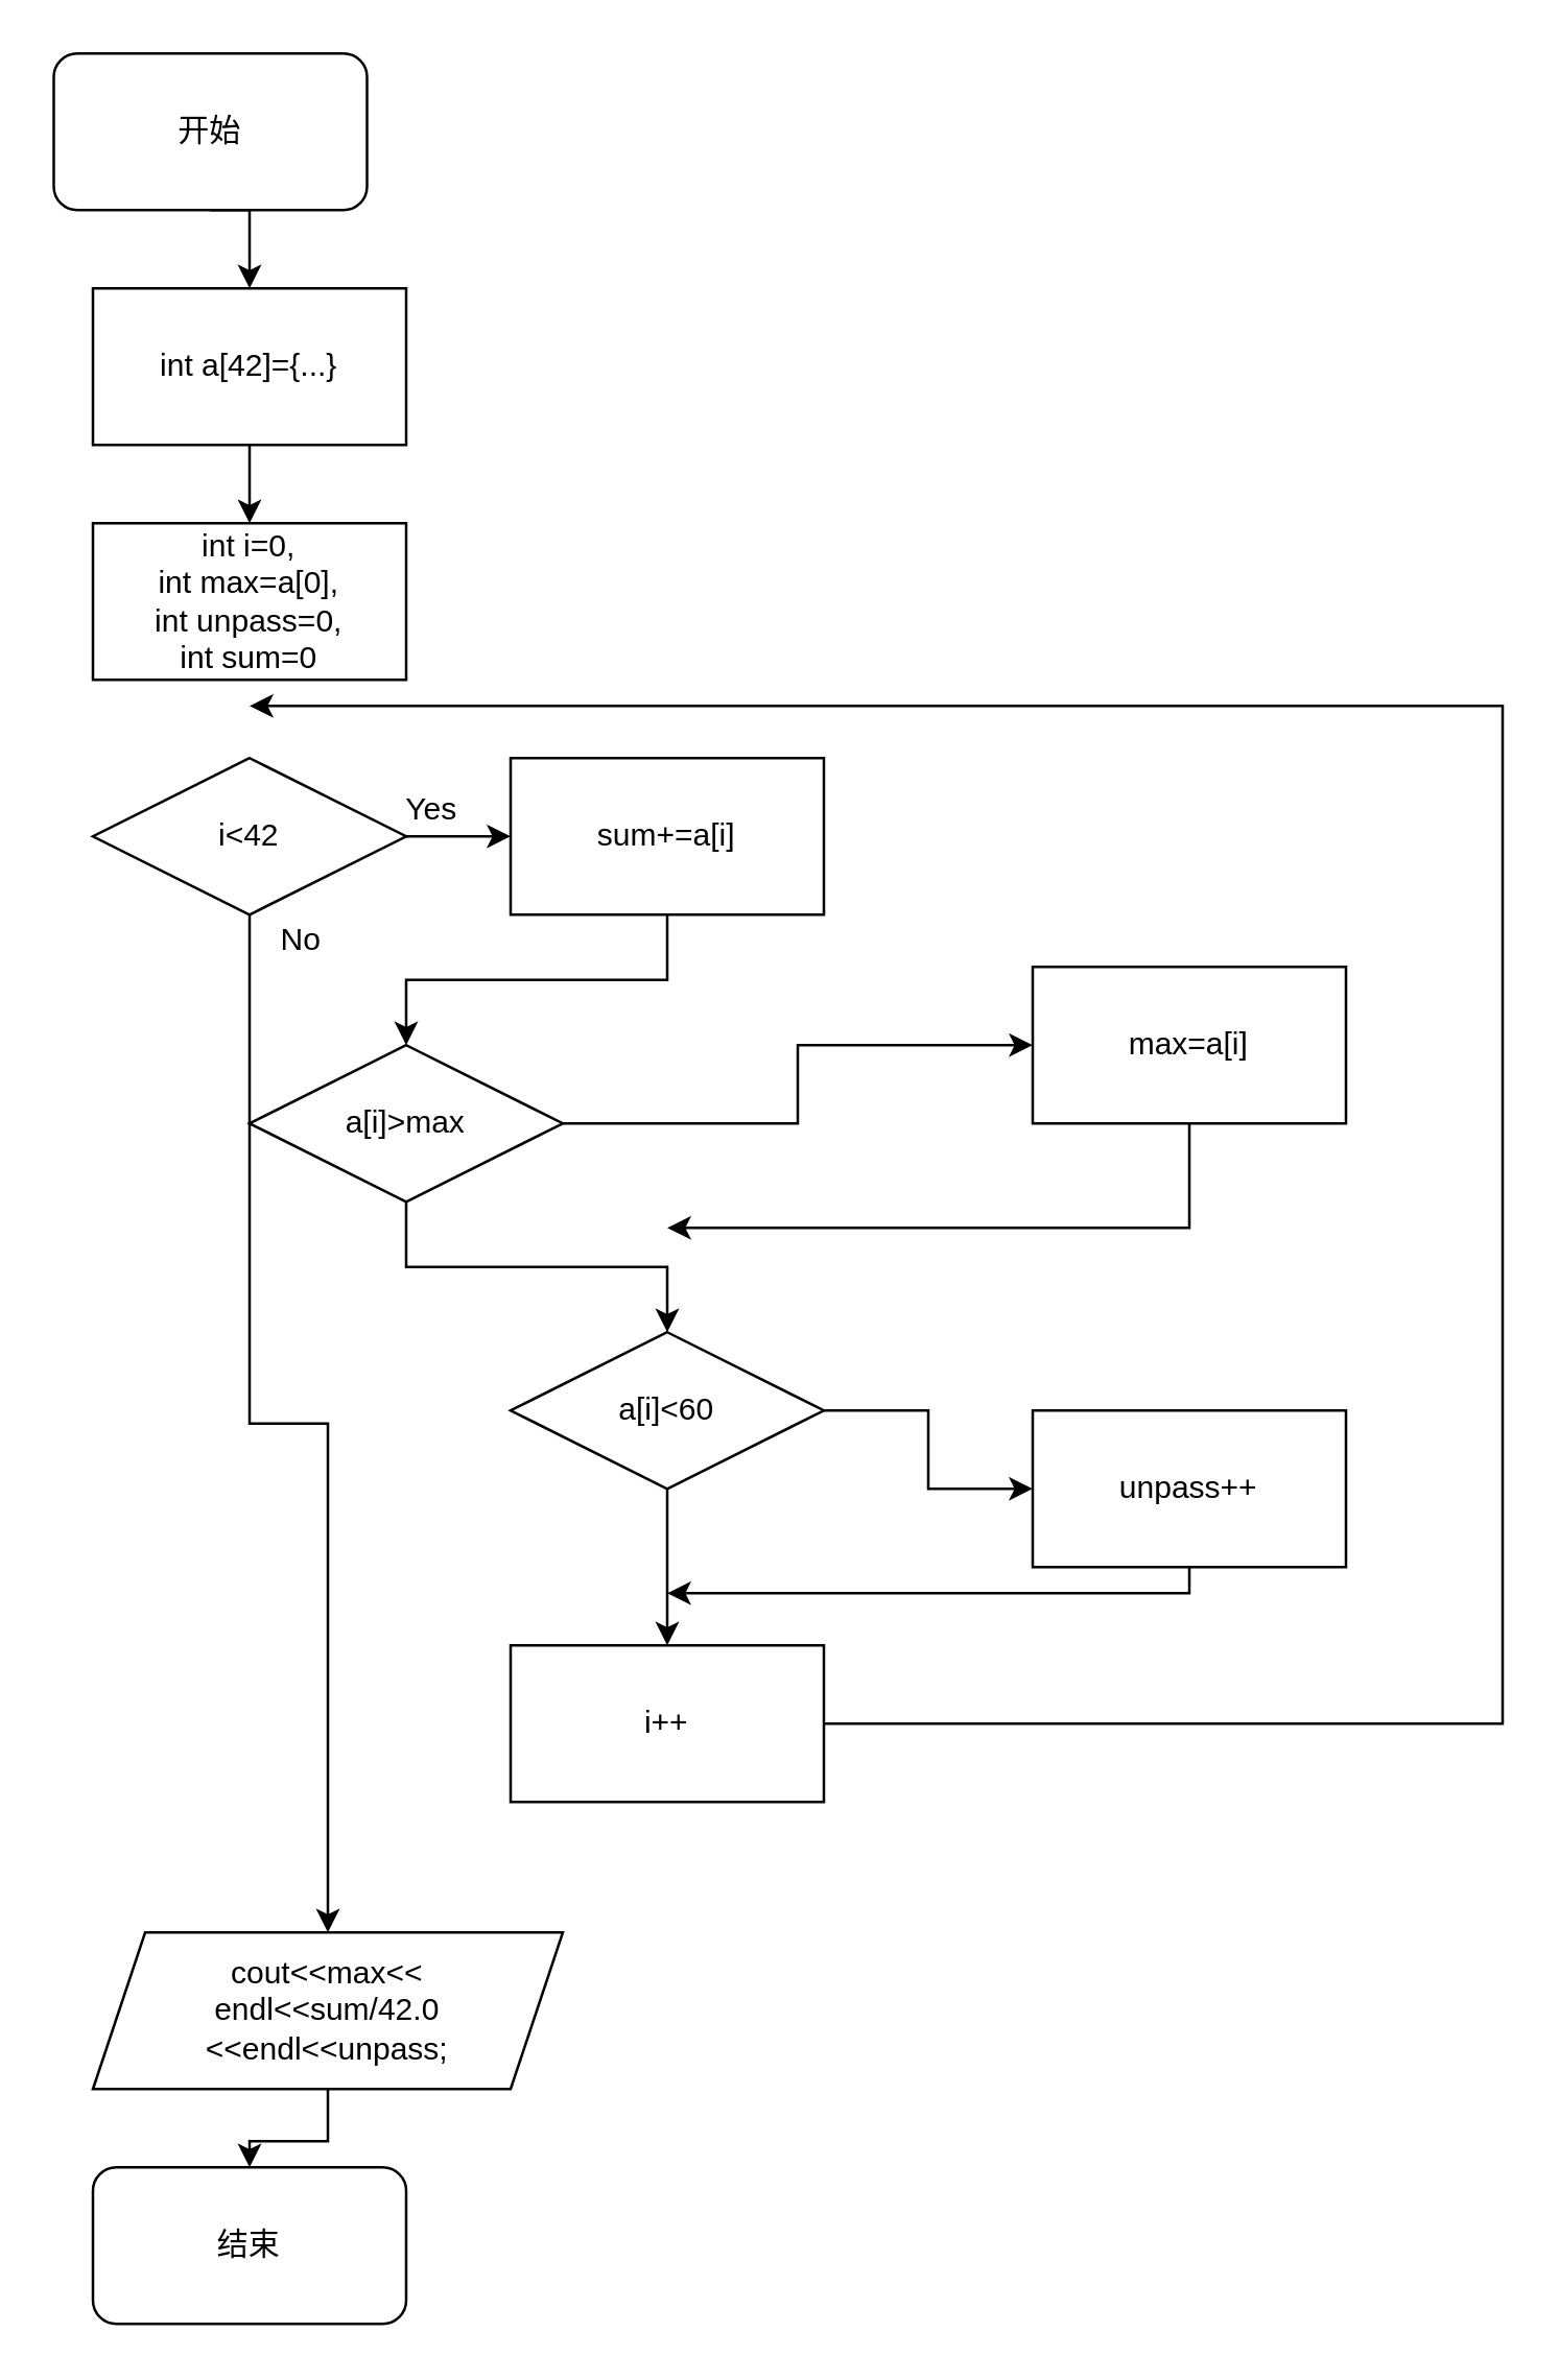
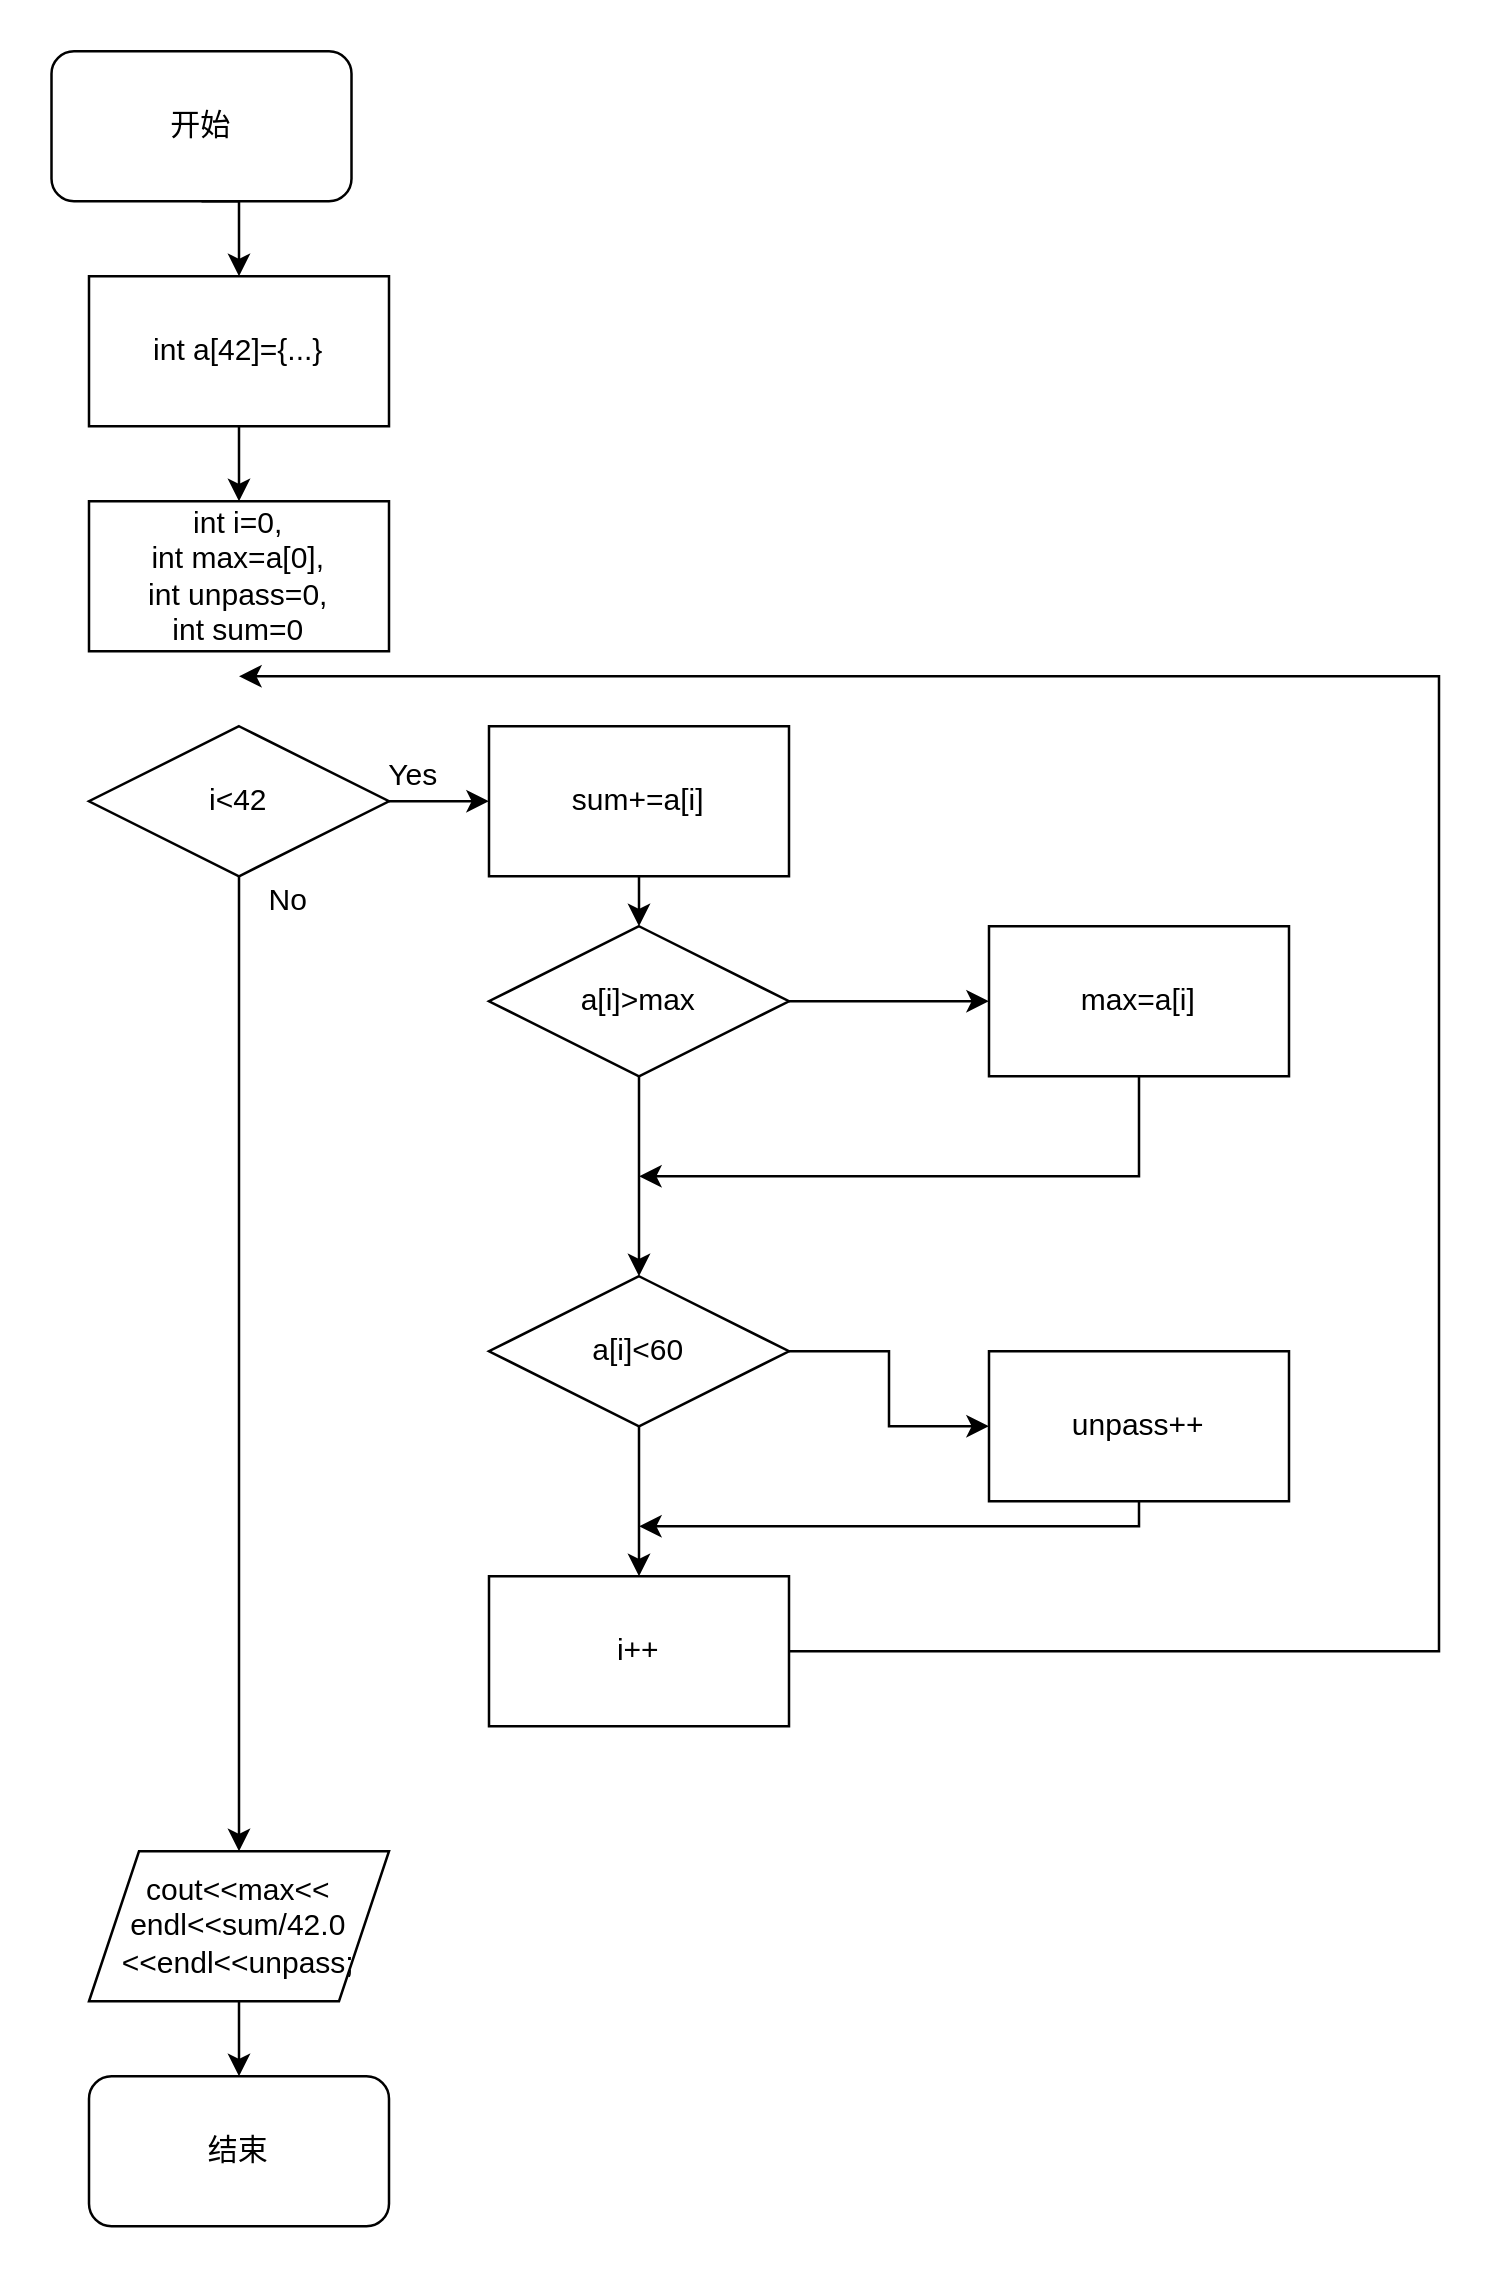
- <mxCell id="20" value="a[i]&amp;gt;max" style="rhombus;whiteSpace=wrap;html=1;" parent="1" vertex="1"><mxGeometry x="95" y="400" width="120" height="60" as="geometry" /></mxCell>
+ <mxCell id="20" value="a[i]&amp;gt;max" style="rhombus;whiteSpace=wrap;html=1;" parent="1" vertex="1"><mxGeometry x="195" y="370" width="120" height="60" as="geometry" /></mxCell>
- <mxCell id="12" value="cout&amp;lt;&amp;lt;max&amp;lt;&amp;lt;&lt;br&gt;endl&amp;lt;&amp;lt;sum/42.0&lt;br&gt;&amp;lt;&amp;lt;endl&amp;lt;&amp;lt;unpass;" style="shape=parallelogram;perimeter=parallelogramPerimeter;whiteSpace=wrap;html=1;fixedSize=1;" parent="1" vertex="1"><mxGeometry x="35" y="740" width="180" height="60" as="geometry" /></mxCell>
+ <mxCell id="12" value="cout&amp;lt;&amp;lt;max&amp;lt;&amp;lt;&lt;br&gt;endl&amp;lt;&amp;lt;sum/42.0&lt;br&gt;&amp;lt;&amp;lt;endl&amp;lt;&amp;lt;unpass;" style="shape=parallelogram;perimeter=parallelogramPerimeter;whiteSpace=wrap;html=1;fixedSize=1;" parent="1" vertex="1"><mxGeometry x="35" y="740" width="120" height="60" as="geometry" /></mxCell>
